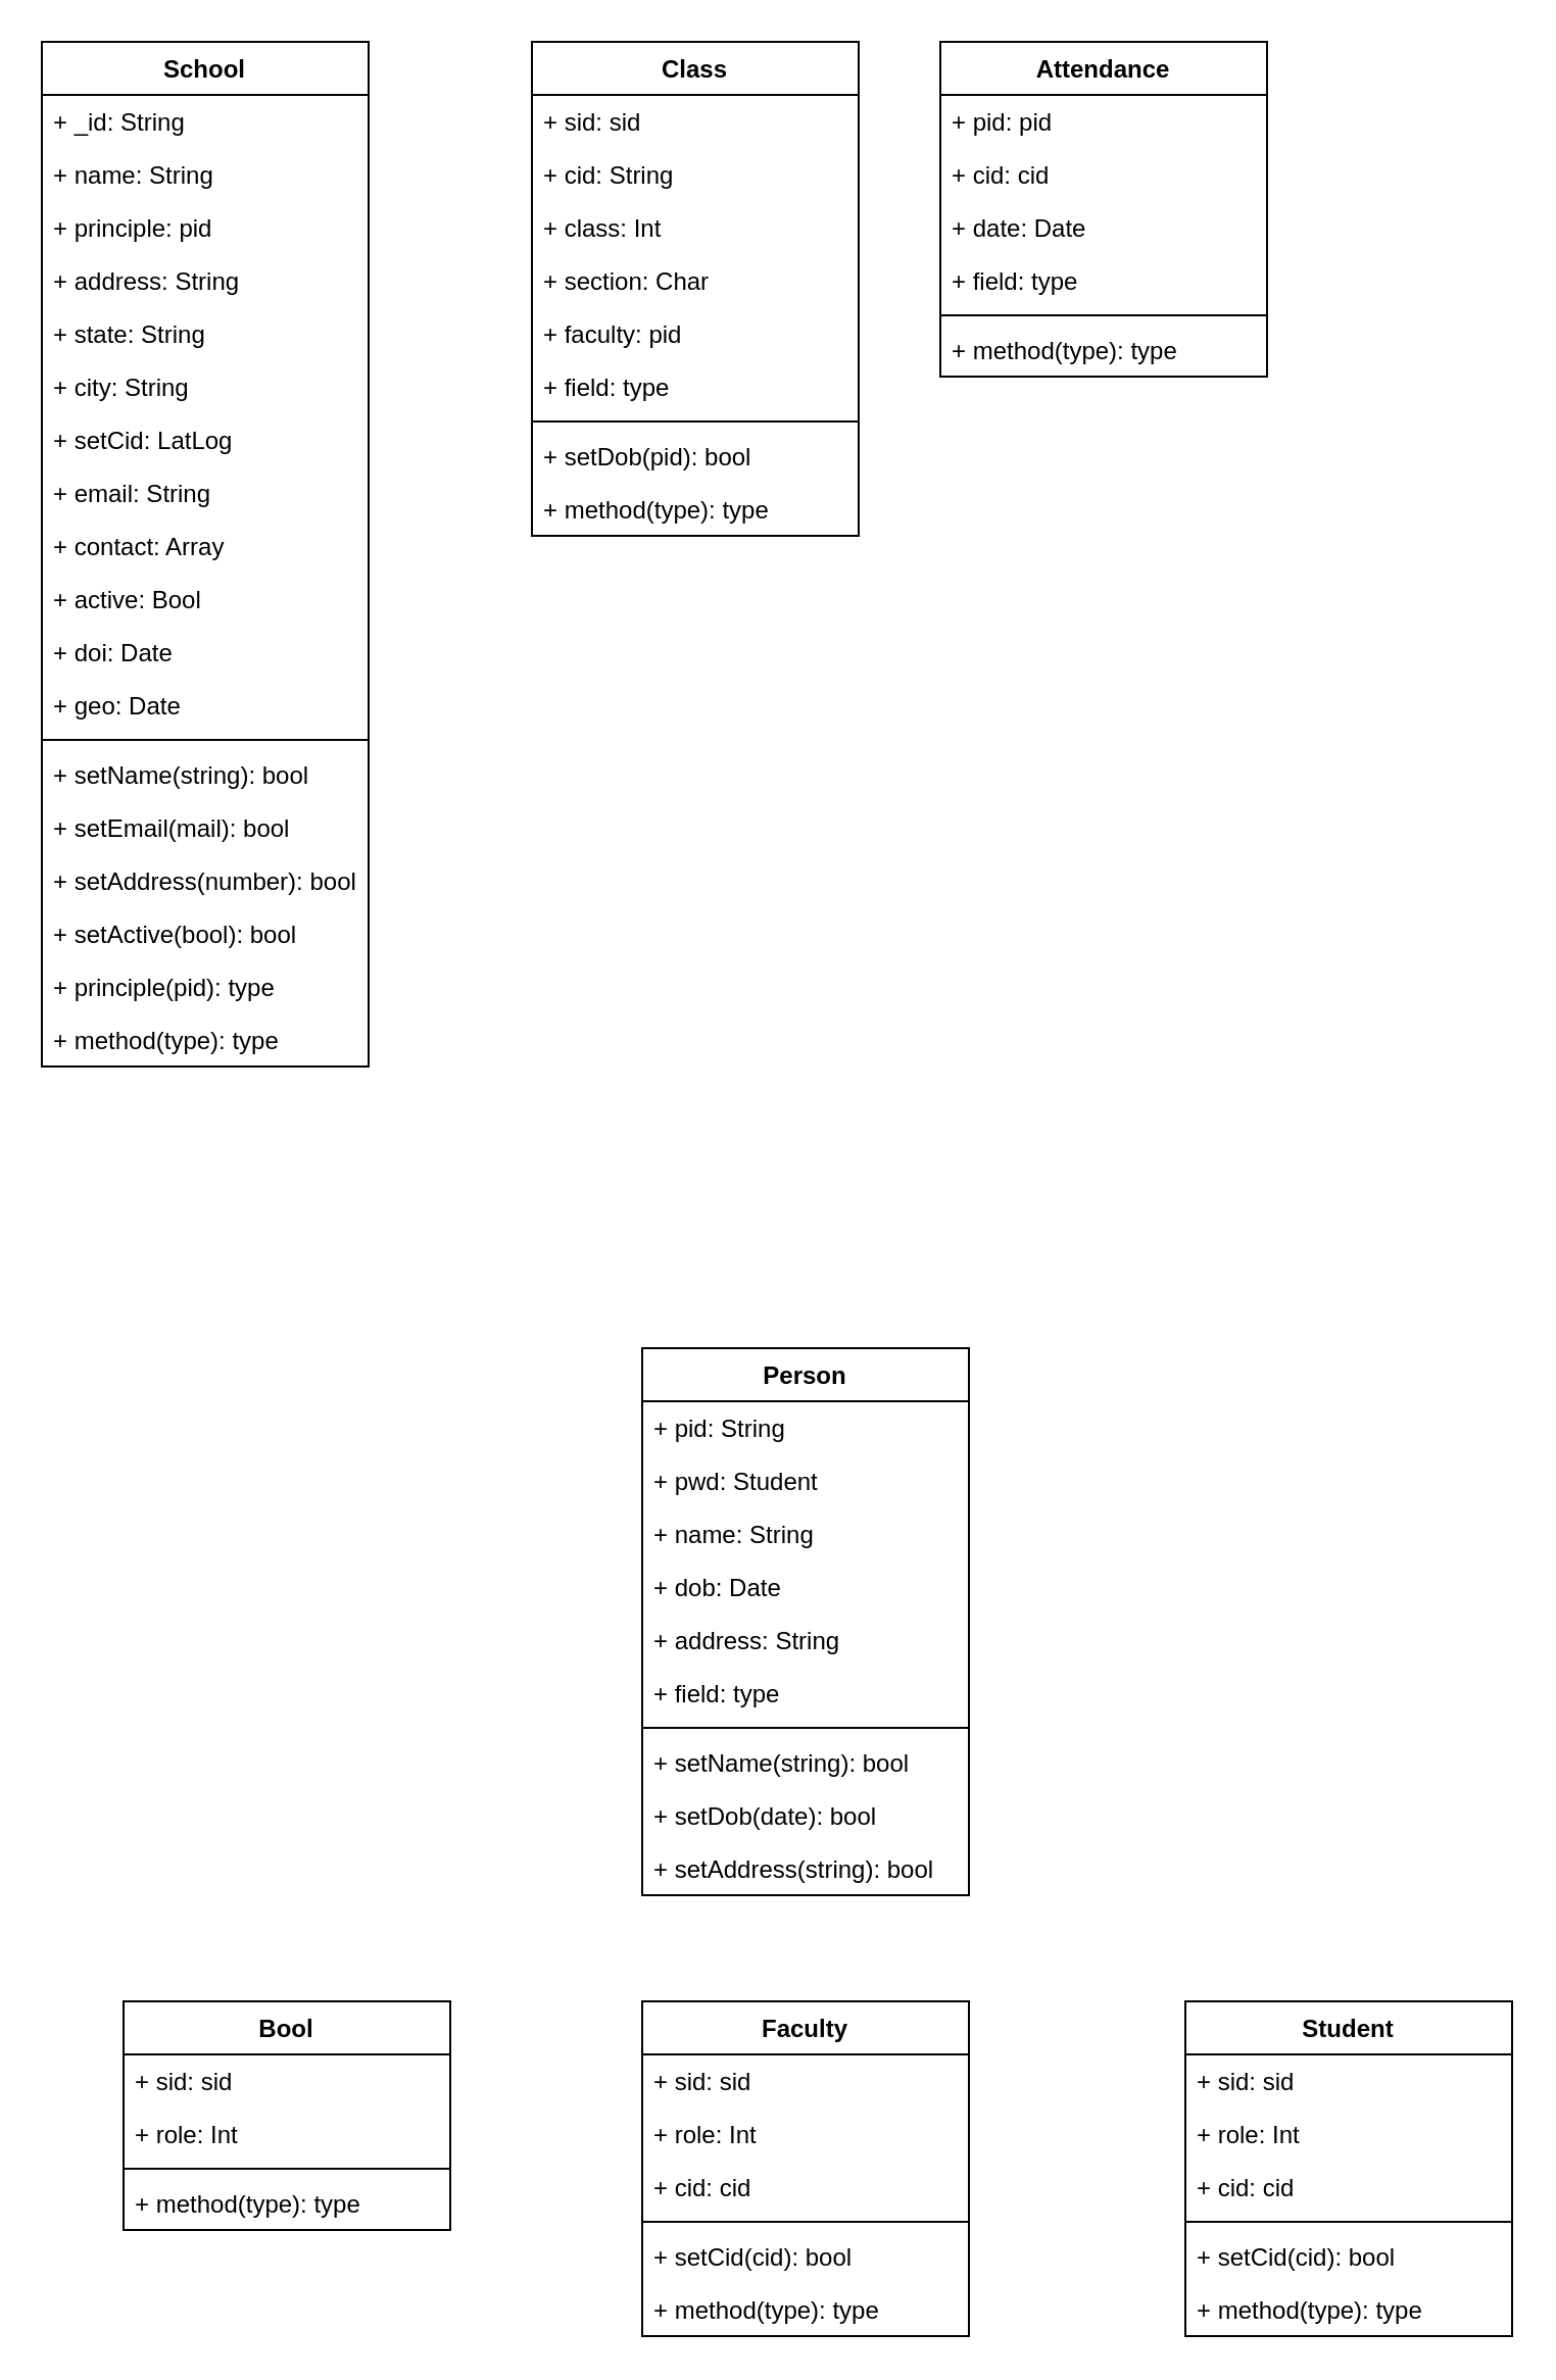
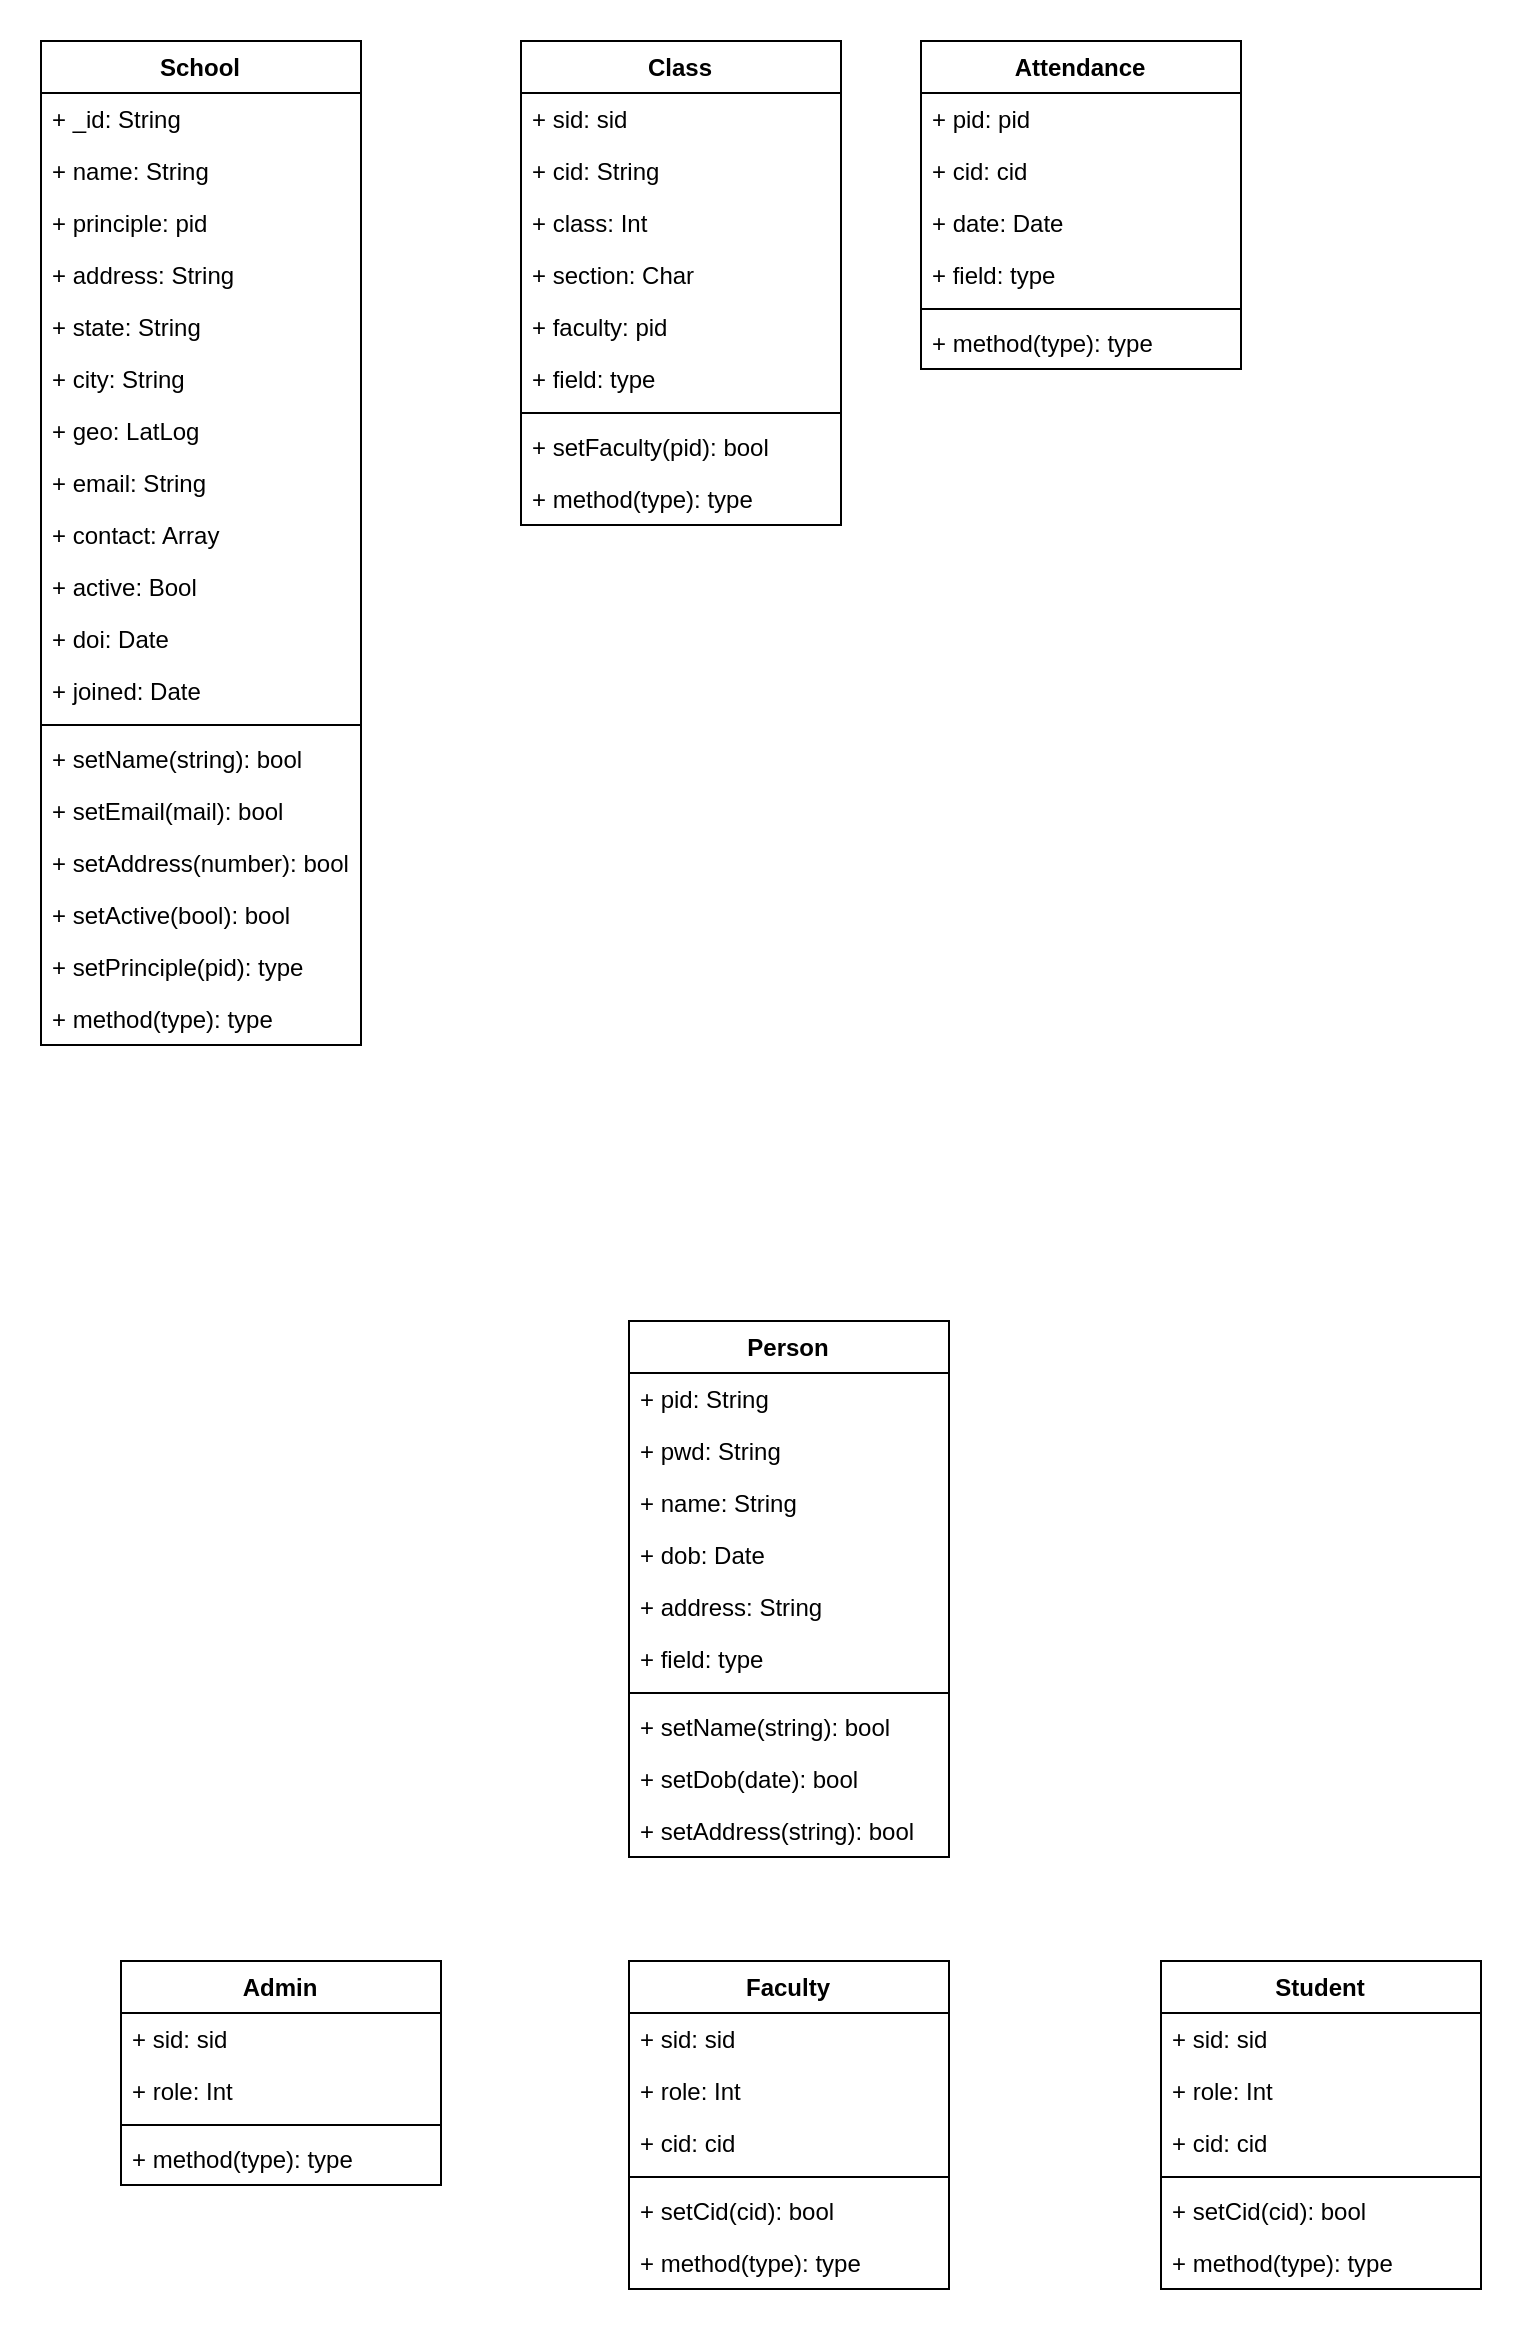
- <mxCell id="39" value="+ setCid: LatLog" style="text;strokeColor=none;fillColor=none;align=left;verticalAlign=top;spacingLeft=4;spacingRight=4;overflow=hidden;rotatable=0;points=[[0,0.5],[1,0.5]];portConstraint=eastwest;" parent="32" vertex="1"><mxGeometry y="182" width="160" height="26" as="geometry" /></mxCell>
+ <mxCell id="39" value="+ geo: LatLog" style="text;strokeColor=none;fillColor=none;align=left;verticalAlign=top;spacingLeft=4;spacingRight=4;overflow=hidden;rotatable=0;points=[[0,0.5],[1,0.5]];portConstraint=eastwest;" parent="32" vertex="1"><mxGeometry y="182" width="160" height="26" as="geometry" /></mxCell>
- <mxCell id="60" value="+ setDob(pid): bool" style="text;strokeColor=none;fillColor=none;align=left;verticalAlign=top;spacingLeft=4;spacingRight=4;overflow=hidden;rotatable=0;points=[[0,0.5],[1,0.5]];portConstraint=eastwest;" parent="52" vertex="1"><mxGeometry y="190" width="160" height="26" as="geometry" /></mxCell>
+ <mxCell id="60" value="+ setFaculty(pid): bool" style="text;strokeColor=none;fillColor=none;align=left;verticalAlign=top;spacingLeft=4;spacingRight=4;overflow=hidden;rotatable=0;points=[[0,0.5],[1,0.5]];portConstraint=eastwest;" parent="52" vertex="1"><mxGeometry y="190" width="160" height="26" as="geometry" /></mxCell>
- <mxCell id="44" value="+ geo: Date" style="text;strokeColor=none;fillColor=none;align=left;verticalAlign=top;spacingLeft=4;spacingRight=4;overflow=hidden;rotatable=0;points=[[0,0.5],[1,0.5]];portConstraint=eastwest;" parent="32" vertex="1"><mxGeometry y="312" width="160" height="26" as="geometry" /></mxCell>
+ <mxCell id="44" value="+ joined: Date" style="text;strokeColor=none;fillColor=none;align=left;verticalAlign=top;spacingLeft=4;spacingRight=4;overflow=hidden;rotatable=0;points=[[0,0.5],[1,0.5]];portConstraint=eastwest;" parent="32" vertex="1"><mxGeometry y="312" width="160" height="26" as="geometry" /></mxCell>
- <mxCell id="50" value="+ principle(pid): type" style="text;strokeColor=none;fillColor=none;align=left;verticalAlign=top;spacingLeft=4;spacingRight=4;overflow=hidden;rotatable=0;points=[[0,0.5],[1,0.5]];portConstraint=eastwest;" parent="32" vertex="1"><mxGeometry y="450" width="160" height="26" as="geometry" /></mxCell>
+ <mxCell id="50" value="+ setPrinciple(pid): type" style="text;strokeColor=none;fillColor=none;align=left;verticalAlign=top;spacingLeft=4;spacingRight=4;overflow=hidden;rotatable=0;points=[[0,0.5],[1,0.5]];portConstraint=eastwest;" parent="32" vertex="1"><mxGeometry y="450" width="160" height="26" as="geometry" /></mxCell>
- <mxCell id="4" value="+ pwd: Student" style="text;strokeColor=none;fillColor=none;align=left;verticalAlign=top;spacingLeft=4;spacingRight=4;overflow=hidden;rotatable=0;points=[[0,0.5],[1,0.5]];portConstraint=eastwest;" parent="2" vertex="1"><mxGeometry y="52" width="160" height="26" as="geometry" /></mxCell>
+ <mxCell id="4" value="+ pwd: String" style="text;strokeColor=none;fillColor=none;align=left;verticalAlign=top;spacingLeft=4;spacingRight=4;overflow=hidden;rotatable=0;points=[[0,0.5],[1,0.5]];portConstraint=eastwest;" parent="2" vertex="1"><mxGeometry y="52" width="160" height="26" as="geometry" /></mxCell>
- <mxCell id="13" value="Bool" style="swimlane;fontStyle=1;align=center;verticalAlign=top;childLayout=stackLayout;horizontal=1;startSize=26;horizontalStack=0;resizeParent=1;resizeParentMax=0;resizeLast=0;collapsible=1;marginBottom=0;" parent="1" vertex="1"><mxGeometry x="60" y="980" width="160" height="112" as="geometry" /></mxCell>
+ <mxCell id="13" value="Admin" style="swimlane;fontStyle=1;align=center;verticalAlign=top;childLayout=stackLayout;horizontal=1;startSize=26;horizontalStack=0;resizeParent=1;resizeParentMax=0;resizeLast=0;collapsible=1;marginBottom=0;" parent="1" vertex="1"><mxGeometry x="60" y="980" width="160" height="112" as="geometry" /></mxCell>
